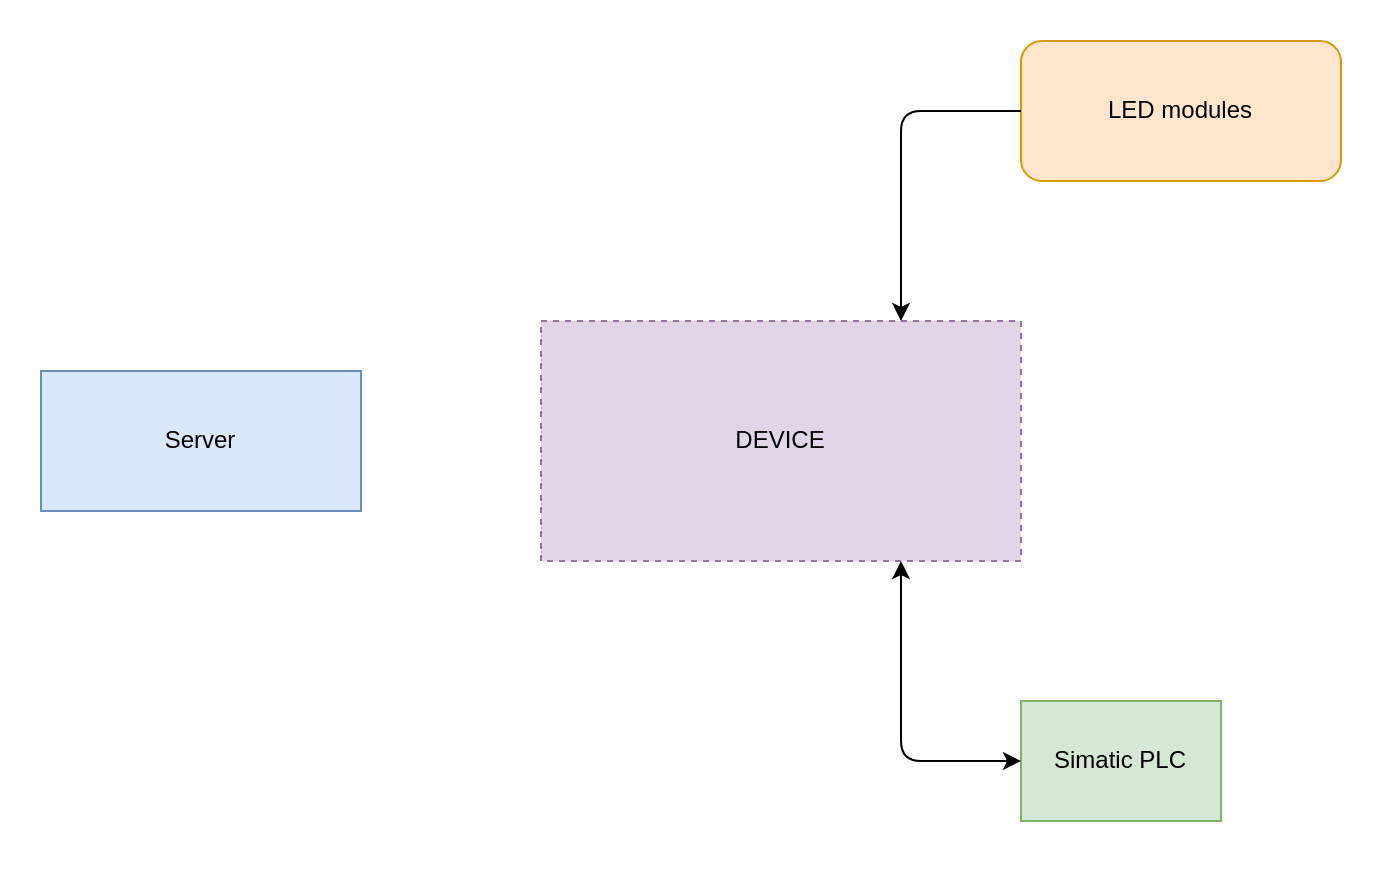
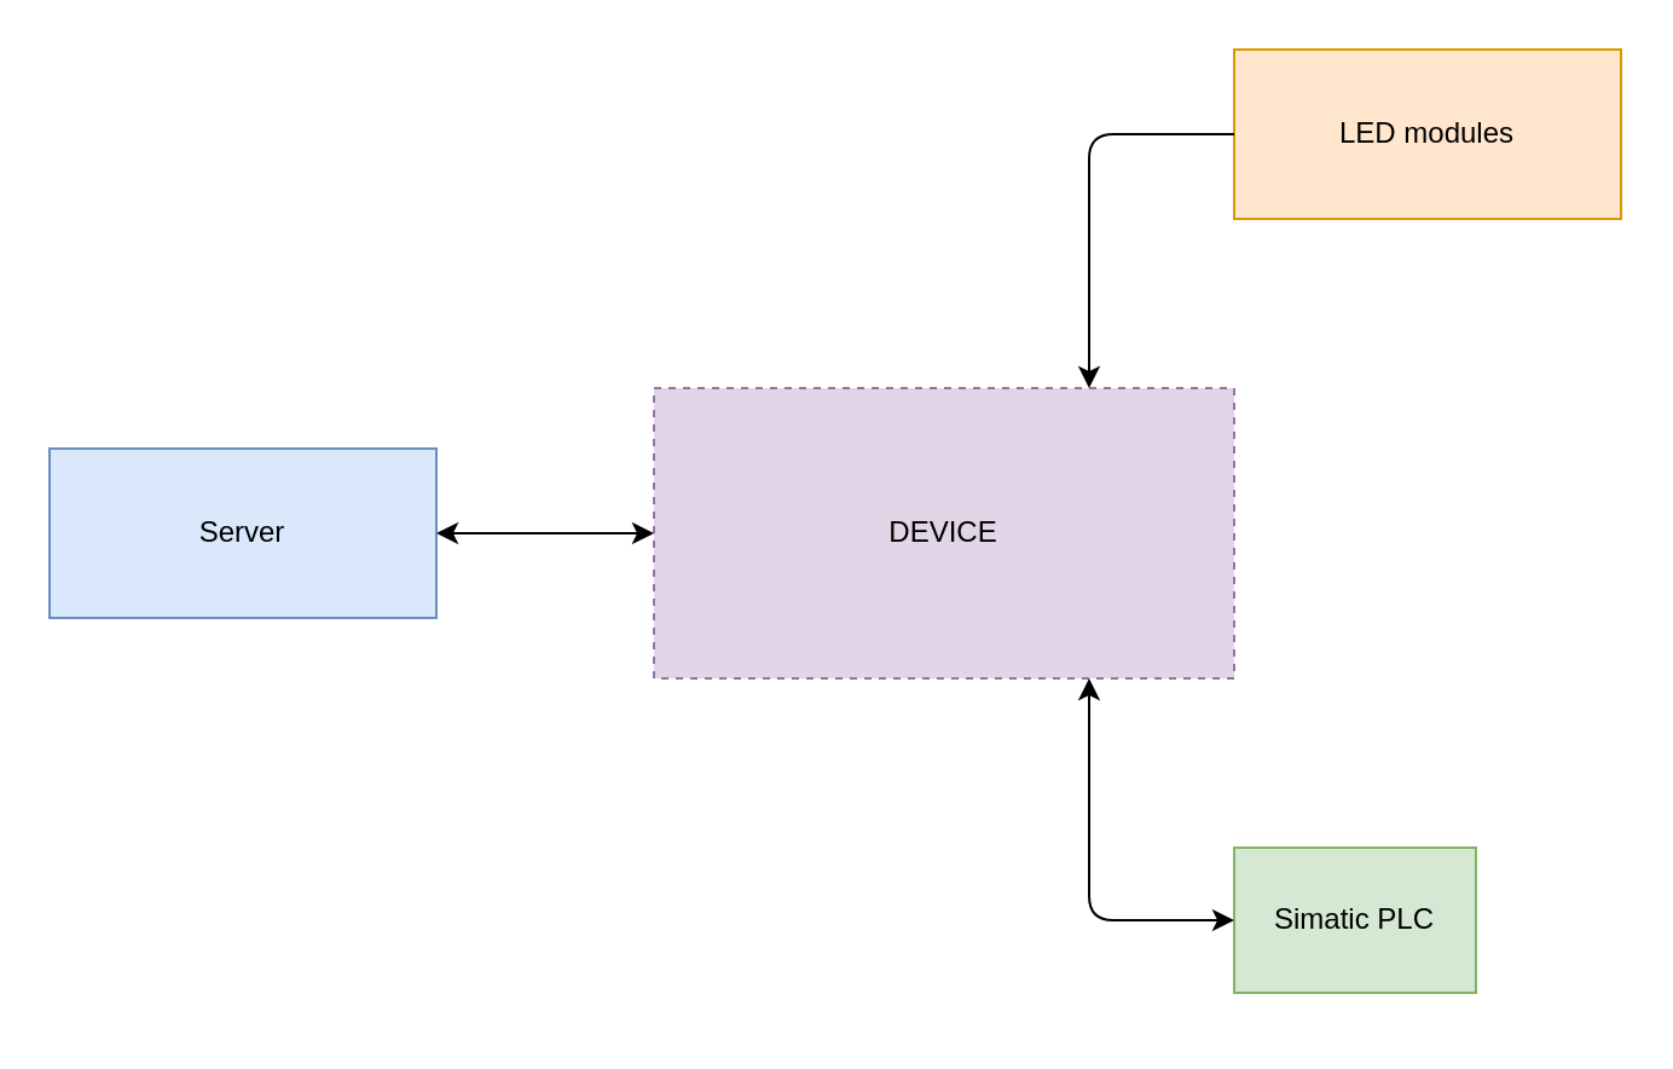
- <mxCell id="4" value="LED modules" style="whiteSpace=wrap;html=1;fillColor=#ffe6cc;strokeColor=#d79b00;container=0;rounded=1;" vertex="1" parent="2"><mxGeometry x="490" width="160" height="70" as="geometry" /></mxCell>
+ <mxCell id="4" value="LED modules" style="rounded=0;whiteSpace=wrap;html=1;fillColor=#ffe6cc;strokeColor=#d79b00;container=0;" vertex="1" parent="2"><mxGeometry x="490" width="160" height="70" as="geometry" /></mxCell>
+ <mxCell id="6" style="edgeStyle=none;html=1;exitX=1;exitY=0.5;exitDx=0;exitDy=0;entryX=0;entryY=0.5;entryDx=0;entryDy=0;startArrow=classic;startFill=1;" edge="1" parent="2" source="7" target="3"><mxGeometry relative="1" as="geometry" /></mxCell>
